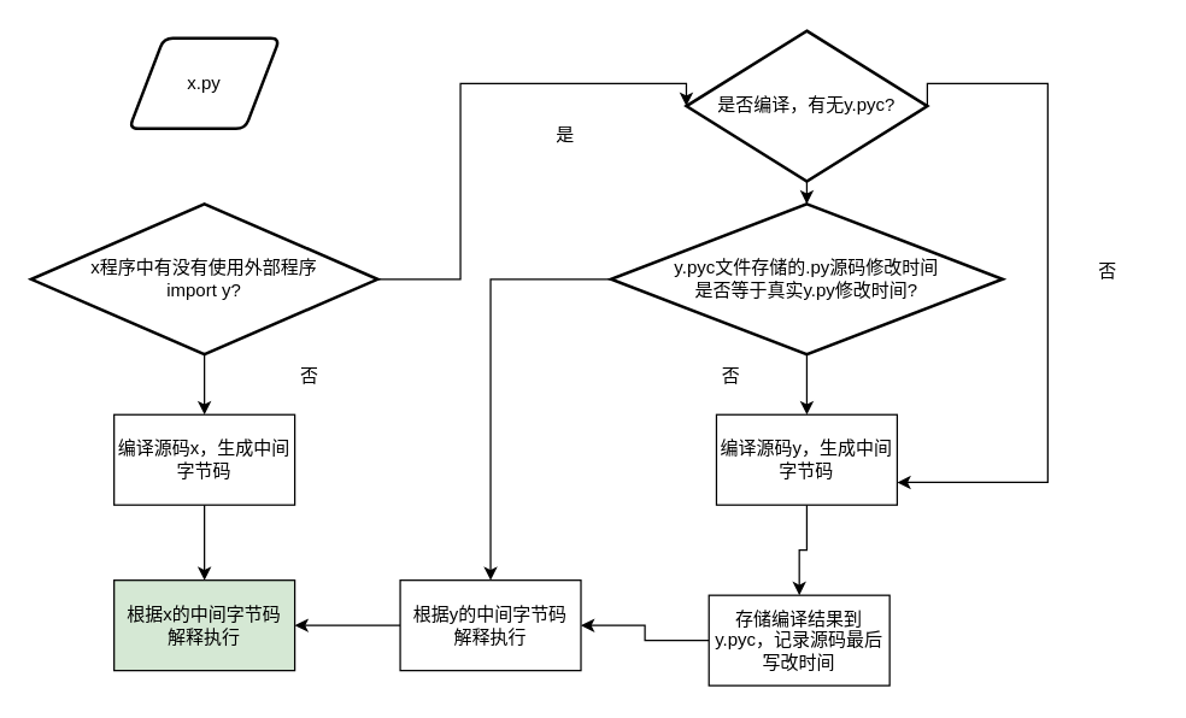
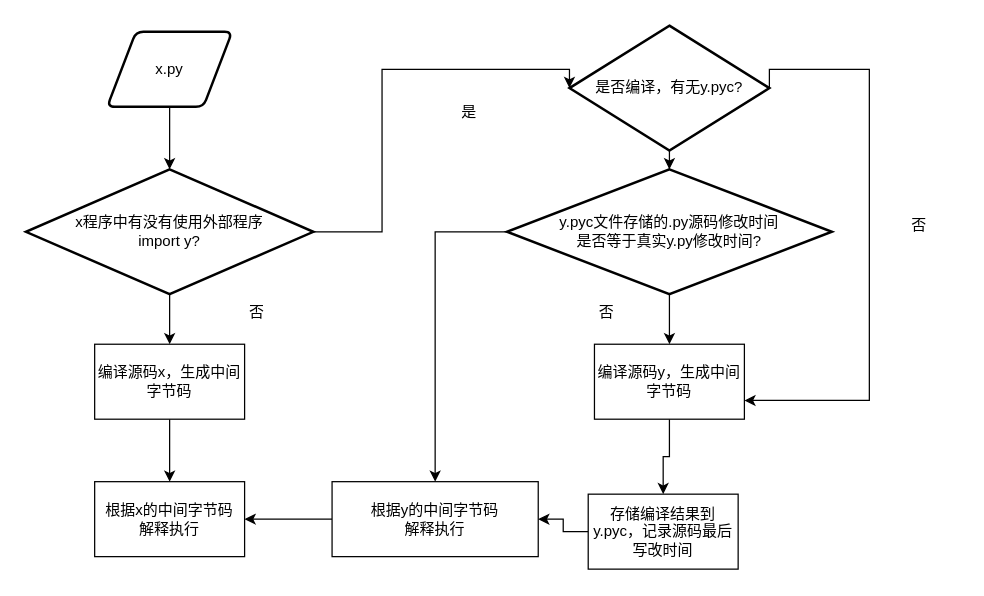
+ <mxCell id="2" value="" style="edgeStyle=orthogonalEdgeStyle;rounded=0;orthogonalLoop=1;jettySize=auto;html=1;" edge="1" parent="1" source="3" target="6"><mxGeometry relative="1" as="geometry" /></mxCell>
- <mxCell id="21" value="根据x的中间字节码&lt;br&gt;解释执行" style="rounded=0;whiteSpace=wrap;html=1;fillColor=#d5e8d4;" vertex="1" parent="1"><mxGeometry x="75" y="385" width="120" height="60" as="geometry" /></mxCell>
+ <mxCell id="21" value="根据x的中间字节码&lt;br&gt;解释执行" style="rounded=0;whiteSpace=wrap;html=1;" vertex="1" parent="1"><mxGeometry x="75" y="385" width="120" height="60" as="geometry" /></mxCell>
- <mxCell id="18" value="根据y的中间字节码&lt;br&gt;解释执行" style="rounded=0;whiteSpace=wrap;html=1;" vertex="1" parent="1"><mxGeometry x="265" y="385" width="120" height="60" as="geometry" /></mxCell>
+ <mxCell id="18" value="根据y的中间字节码&lt;br&gt;解释执行" style="rounded=0;whiteSpace=wrap;html=1;" vertex="1" parent="1"><mxGeometry x="265" y="385" width="165" height="60" as="geometry" /></mxCell>
